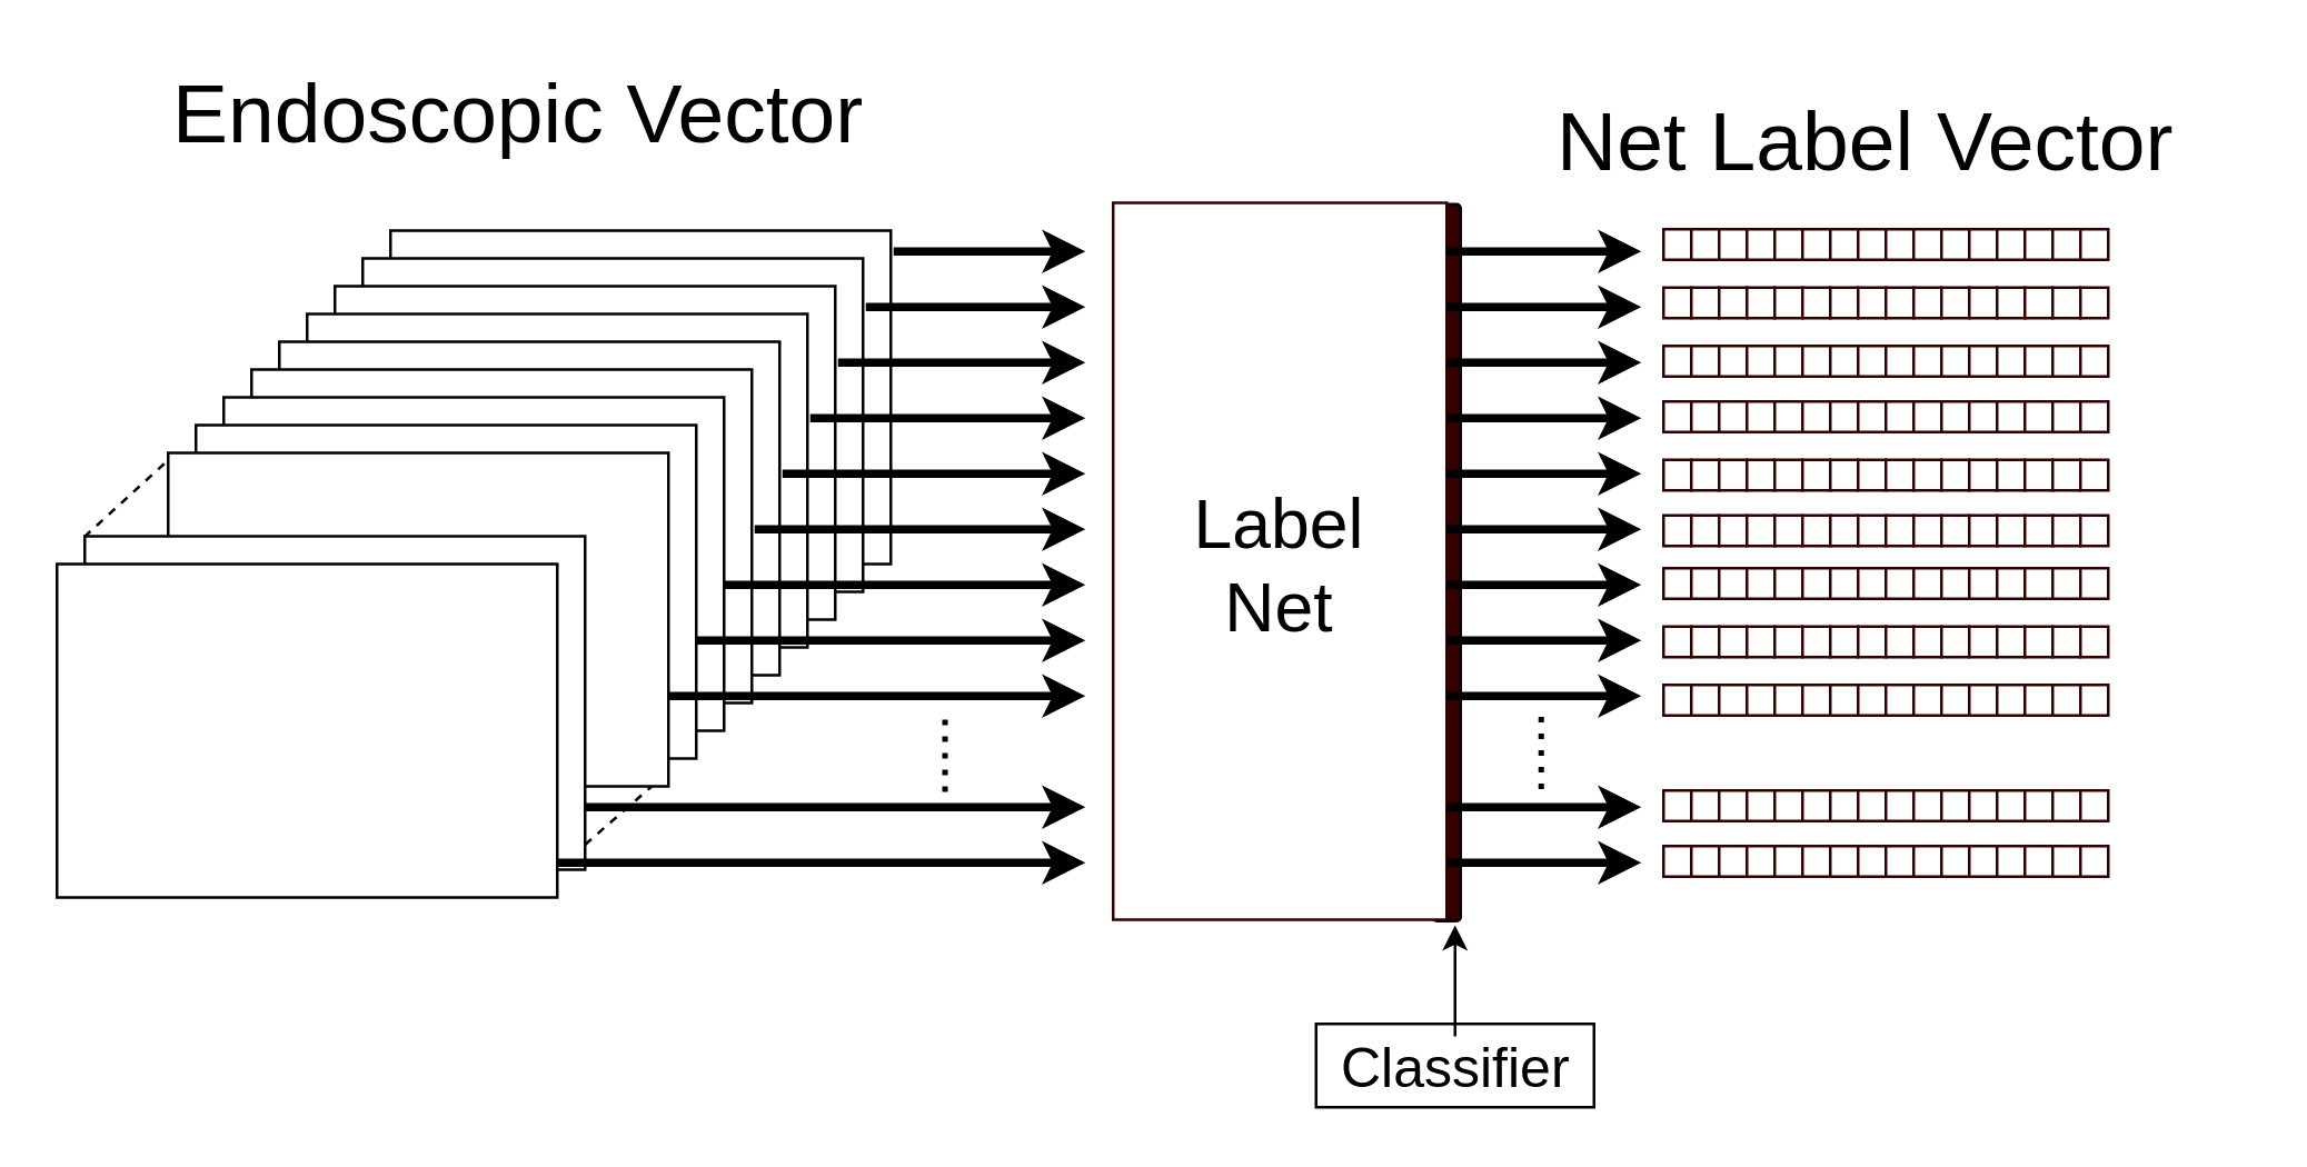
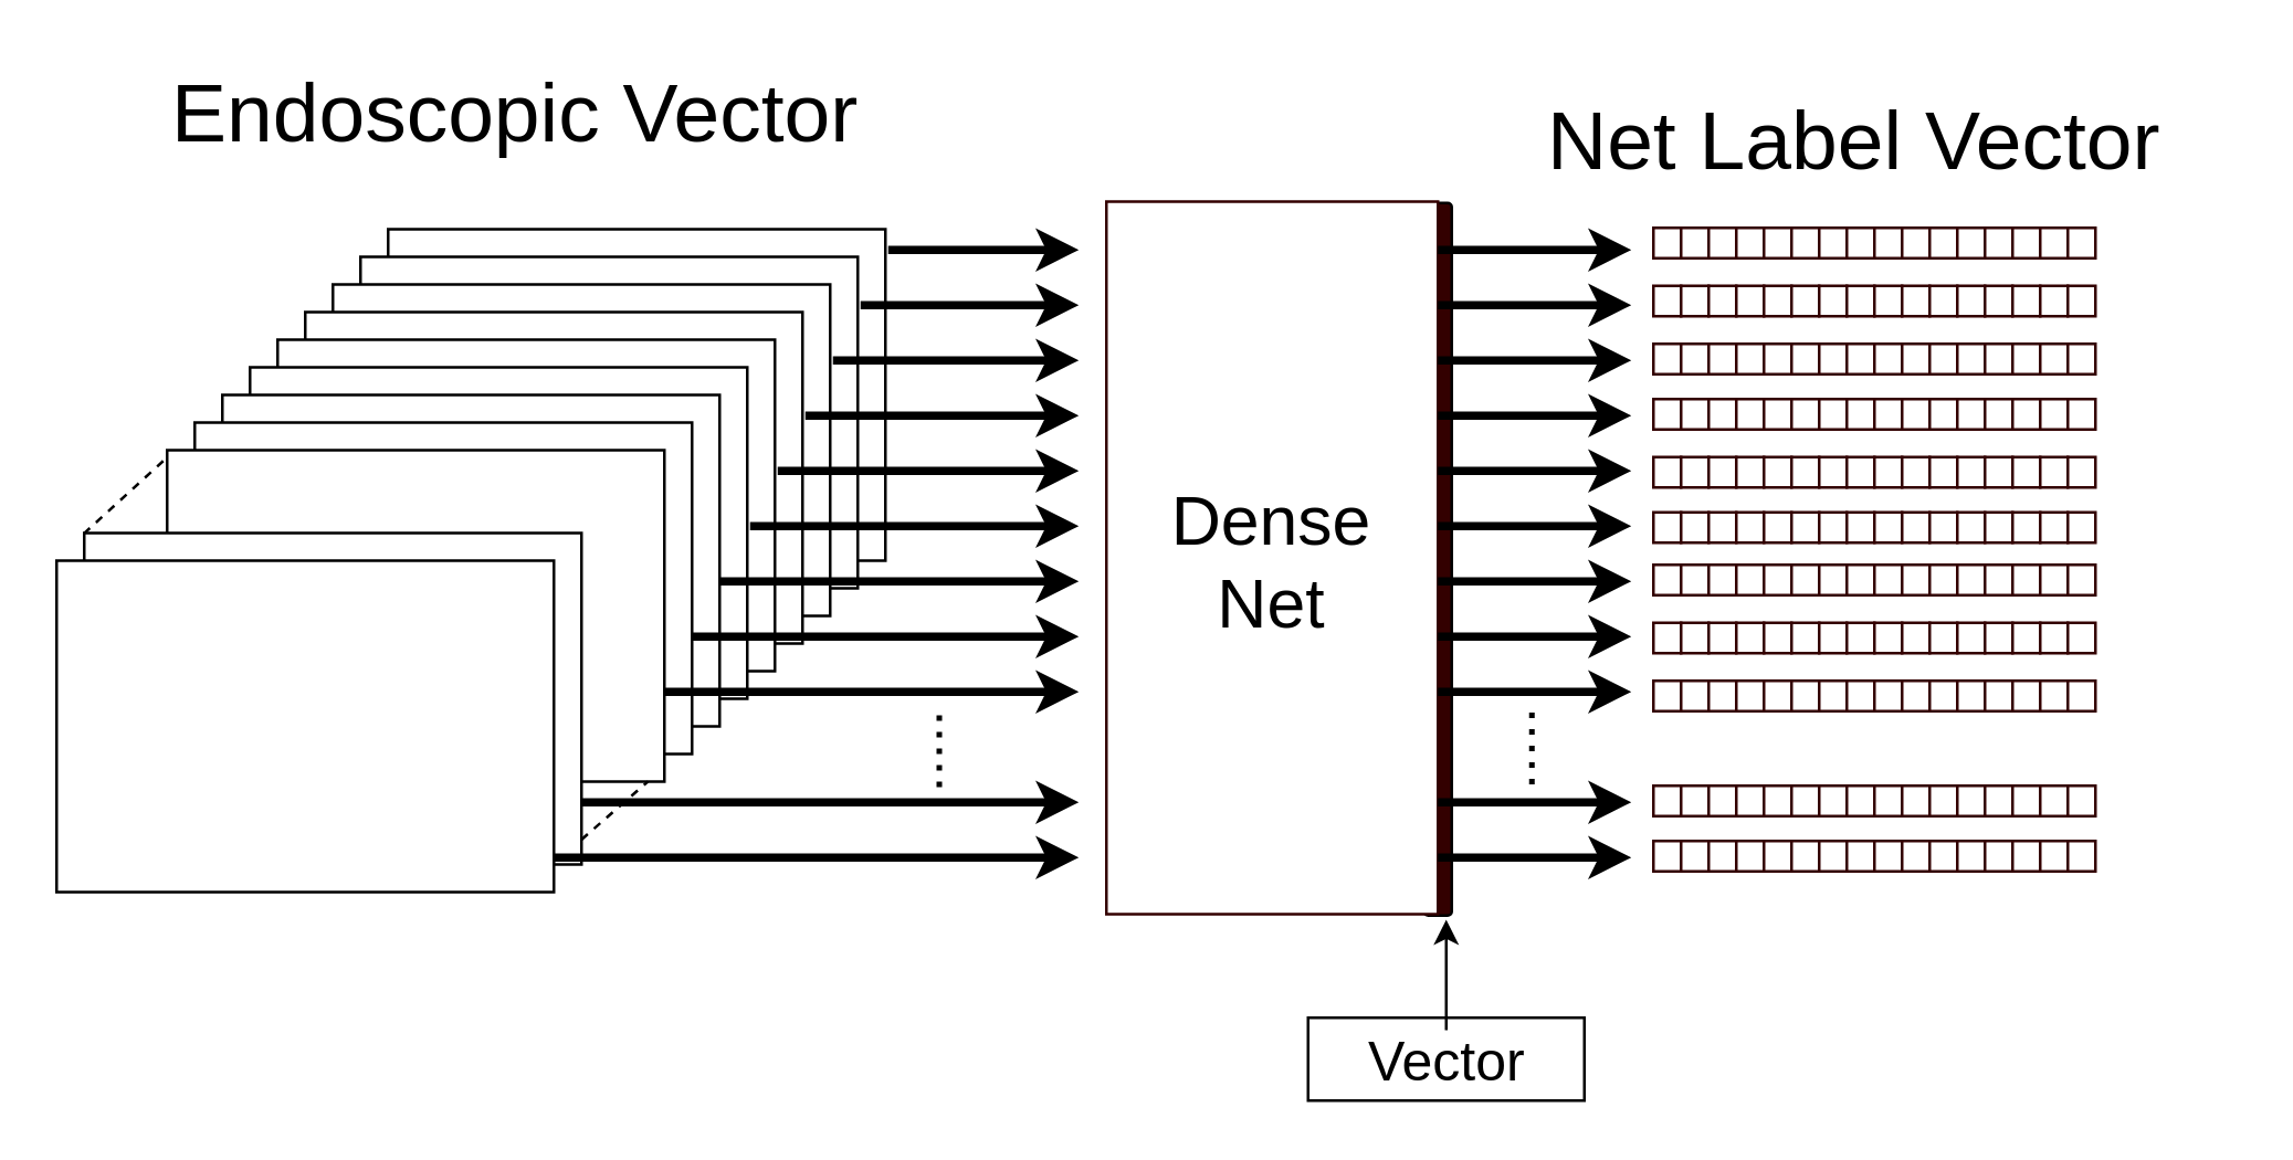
- <mxCell id="26" value="&lt;font style=&quot;font-size: 25px&quot;&gt;Label&lt;br&gt;Net&lt;/font&gt;" style="rounded=0;whiteSpace=wrap;html=1;strokeColor=#330000;fillColor=#FFFFFF;" vertex="1" parent="1"><mxGeometry x="400" y="72.5" width="120" height="258" as="geometry" /></mxCell>
+ <mxCell id="26" value="&lt;font style=&quot;font-size: 25px&quot;&gt;Dense&lt;br&gt;Net&lt;/font&gt;" style="rounded=0;whiteSpace=wrap;html=1;strokeColor=#330000;fillColor=#FFFFFF;" vertex="1" parent="1"><mxGeometry x="400" y="72.5" width="120" height="258" as="geometry" /></mxCell>
- <mxCell id="18" value="&lt;font style=&quot;font-size: 20px&quot;&gt;Classifier&lt;/font&gt;" style="text;html=1;align=center;verticalAlign=middle;resizable=0;points=[];;autosize=1;strokeColor=#000000;" vertex="1" parent="1"><mxGeometry x="473" y="368" width="100" height="30" as="geometry" /></mxCell>
+ <mxCell id="18" value="&lt;font style=&quot;font-size: 20px&quot;&gt;Vector&lt;/font&gt;" style="text;html=1;align=center;verticalAlign=middle;resizable=0;points=[];;autosize=1;strokeColor=#000000;" vertex="1" parent="1"><mxGeometry x="473" y="368" width="100" height="30" as="geometry" /></mxCell>
